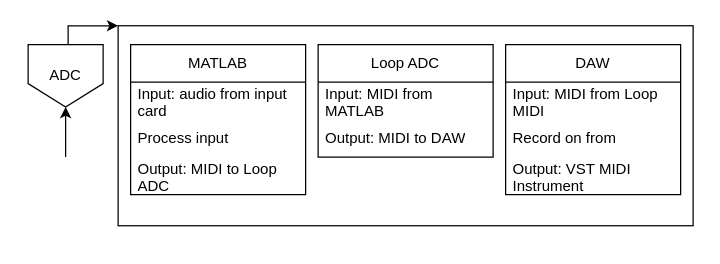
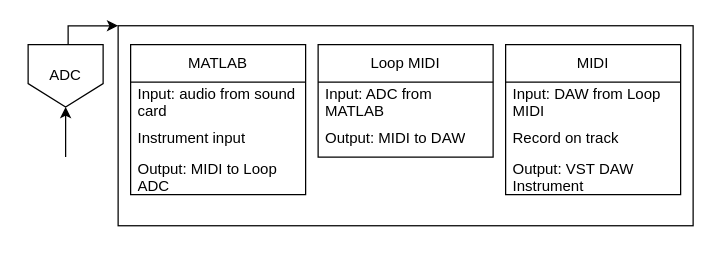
- <mxCell id="11" value="Loop ADC" style="swimlane;fontStyle=0;childLayout=stackLayout;horizontal=1;startSize=30;horizontalStack=0;resizeParent=1;resizeParentMax=0;resizeLast=0;collapsible=1;marginBottom=0;whiteSpace=wrap;html=1;" vertex="1" parent="1"><mxGeometry x="254" y="35" width="140" height="90" as="geometry" /></mxCell>
+ <mxCell id="11" value="Loop MIDI" style="swimlane;fontStyle=0;childLayout=stackLayout;horizontal=1;startSize=30;horizontalStack=0;resizeParent=1;resizeParentMax=0;resizeLast=0;collapsible=1;marginBottom=0;whiteSpace=wrap;html=1;" vertex="1" parent="1"><mxGeometry x="254" y="35" width="140" height="90" as="geometry" /></mxCell>
- <mxCell id="14" value="DAW" style="swimlane;fontStyle=0;childLayout=stackLayout;horizontal=1;startSize=30;horizontalStack=0;resizeParent=1;resizeParentMax=0;resizeLast=0;collapsible=1;marginBottom=0;whiteSpace=wrap;html=1;" vertex="1" parent="1"><mxGeometry x="404" y="35" width="140" height="120" as="geometry" /></mxCell>
+ <mxCell id="14" value="MIDI" style="swimlane;fontStyle=0;childLayout=stackLayout;horizontal=1;startSize=30;horizontalStack=0;resizeParent=1;resizeParentMax=0;resizeLast=0;collapsible=1;marginBottom=0;whiteSpace=wrap;html=1;" vertex="1" parent="1"><mxGeometry x="404" y="35" width="140" height="120" as="geometry" /></mxCell>
- <mxCell id="8" value="Input: audio from input card" style="text;strokeColor=none;fillColor=none;align=left;verticalAlign=middle;spacingLeft=4;spacingRight=4;overflow=hidden;points=[[0,0.5],[1,0.5]];portConstraint=eastwest;rotatable=0;whiteSpace=wrap;html=1;" vertex="1" parent="7"><mxGeometry y="30" width="140" height="30" as="geometry" /></mxCell>
+ <mxCell id="8" value="Input: audio from sound card" style="text;strokeColor=none;fillColor=none;align=left;verticalAlign=middle;spacingLeft=4;spacingRight=4;overflow=hidden;points=[[0,0.5],[1,0.5]];portConstraint=eastwest;rotatable=0;whiteSpace=wrap;html=1;" vertex="1" parent="7"><mxGeometry y="30" width="140" height="30" as="geometry" /></mxCell>
- <mxCell id="12" value="Input: MIDI from MATLAB" style="text;strokeColor=none;fillColor=none;align=left;verticalAlign=middle;spacingLeft=4;spacingRight=4;overflow=hidden;points=[[0,0.5],[1,0.5]];portConstraint=eastwest;rotatable=0;whiteSpace=wrap;html=1;" vertex="1" parent="11"><mxGeometry y="30" width="140" height="30" as="geometry" /></mxCell>
+ <mxCell id="12" value="Input: ADC from MATLAB" style="text;strokeColor=none;fillColor=none;align=left;verticalAlign=middle;spacingLeft=4;spacingRight=4;overflow=hidden;points=[[0,0.5],[1,0.5]];portConstraint=eastwest;rotatable=0;whiteSpace=wrap;html=1;" vertex="1" parent="11"><mxGeometry y="30" width="140" height="30" as="geometry" /></mxCell>
- <mxCell id="15" value="Input: MIDI from Loop MIDI" style="text;strokeColor=none;fillColor=none;align=left;verticalAlign=middle;spacingLeft=4;spacingRight=4;overflow=hidden;points=[[0,0.5],[1,0.5]];portConstraint=eastwest;rotatable=0;whiteSpace=wrap;html=1;" vertex="1" parent="14"><mxGeometry y="30" width="140" height="30" as="geometry" /></mxCell>
+ <mxCell id="15" value="Input: DAW from Loop MIDI" style="text;strokeColor=none;fillColor=none;align=left;verticalAlign=middle;spacingLeft=4;spacingRight=4;overflow=hidden;points=[[0,0.5],[1,0.5]];portConstraint=eastwest;rotatable=0;whiteSpace=wrap;html=1;" vertex="1" parent="14"><mxGeometry y="30" width="140" height="30" as="geometry" /></mxCell>
- <mxCell id="9" value="Process input" style="text;strokeColor=none;fillColor=none;align=left;verticalAlign=middle;spacingLeft=4;spacingRight=4;overflow=hidden;points=[[0,0.5],[1,0.5]];portConstraint=eastwest;rotatable=0;whiteSpace=wrap;html=1;" vertex="1" parent="7"><mxGeometry y="60" width="140" height="30" as="geometry" /></mxCell>
+ <mxCell id="9" value="Instrument input" style="text;strokeColor=none;fillColor=none;align=left;verticalAlign=middle;spacingLeft=4;spacingRight=4;overflow=hidden;points=[[0,0.5],[1,0.5]];portConstraint=eastwest;rotatable=0;whiteSpace=wrap;html=1;" vertex="1" parent="7"><mxGeometry y="60" width="140" height="30" as="geometry" /></mxCell>
- <mxCell id="16" value="Record on from" style="text;strokeColor=none;fillColor=none;align=left;verticalAlign=middle;spacingLeft=4;spacingRight=4;overflow=hidden;points=[[0,0.5],[1,0.5]];portConstraint=eastwest;rotatable=0;whiteSpace=wrap;html=1;" vertex="1" parent="14"><mxGeometry y="60" width="140" height="30" as="geometry" /></mxCell>
+ <mxCell id="16" value="Record on track" style="text;strokeColor=none;fillColor=none;align=left;verticalAlign=middle;spacingLeft=4;spacingRight=4;overflow=hidden;points=[[0,0.5],[1,0.5]];portConstraint=eastwest;rotatable=0;whiteSpace=wrap;html=1;" vertex="1" parent="14"><mxGeometry y="60" width="140" height="30" as="geometry" /></mxCell>
- <mxCell id="17" value="Output: VST MIDI Instrument" style="text;strokeColor=none;fillColor=none;align=left;verticalAlign=middle;spacingLeft=4;spacingRight=4;overflow=hidden;points=[[0,0.5],[1,0.5]];portConstraint=eastwest;rotatable=0;whiteSpace=wrap;html=1;" vertex="1" parent="14"><mxGeometry y="90" width="140" height="30" as="geometry" /></mxCell>
+ <mxCell id="17" value="Output: VST DAW Instrument" style="text;strokeColor=none;fillColor=none;align=left;verticalAlign=middle;spacingLeft=4;spacingRight=4;overflow=hidden;points=[[0,0.5],[1,0.5]];portConstraint=eastwest;rotatable=0;whiteSpace=wrap;html=1;" vertex="1" parent="14"><mxGeometry y="90" width="140" height="30" as="geometry" /></mxCell>
